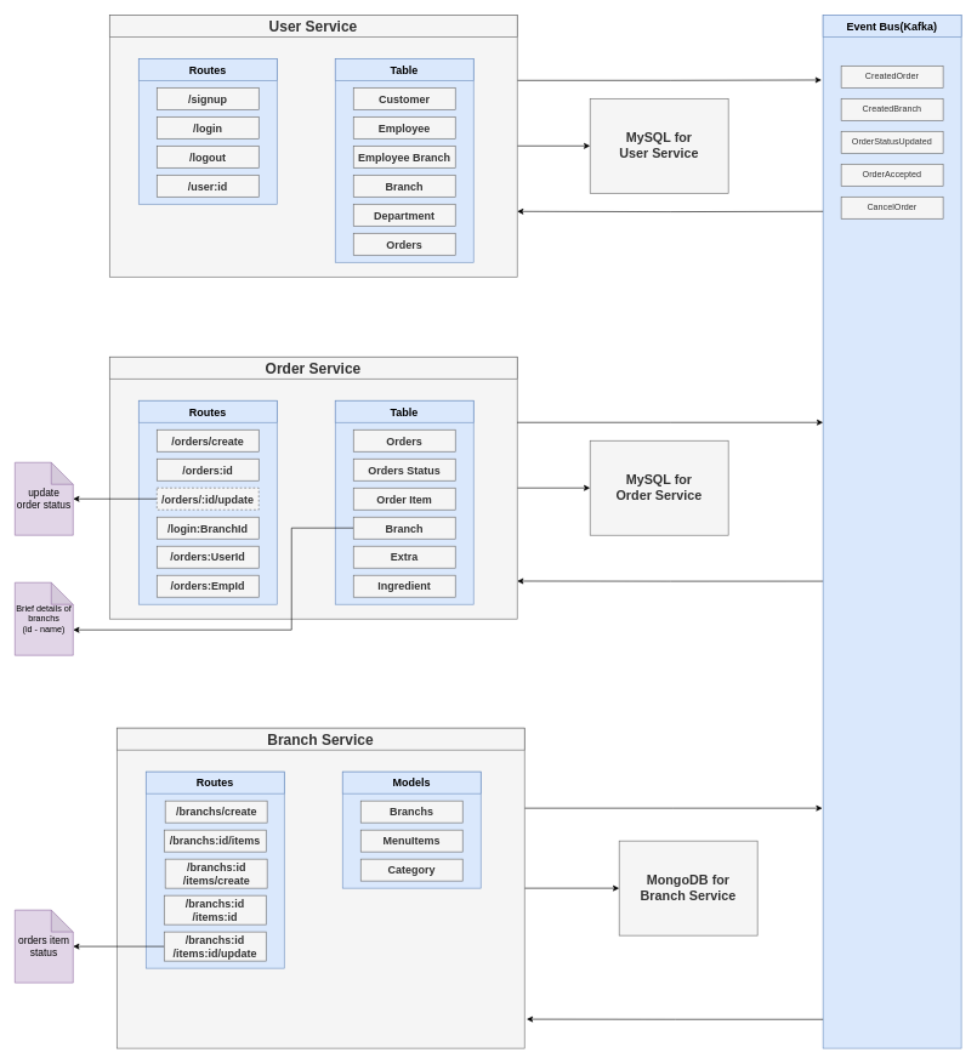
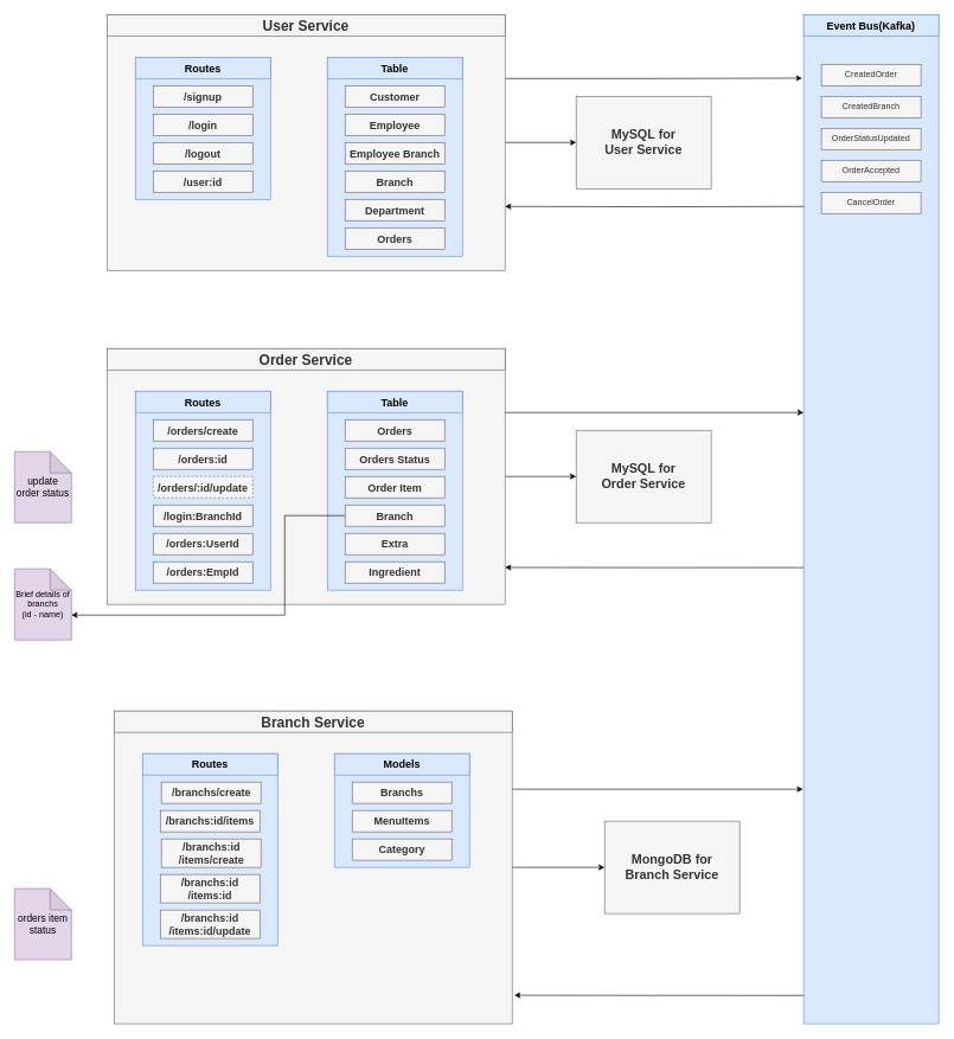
- <mxCell id="26" value="" style="edgeStyle=orthogonalEdgeStyle;rounded=0;orthogonalLoop=1;jettySize=auto;html=1;" parent="1" source="27" target="30" edge="1"><mxGeometry relative="1" as="geometry" /></mxCell>
- <mxCell id="43" style="edgeStyle=orthogonalEdgeStyle;rounded=0;orthogonalLoop=1;jettySize=auto;html=1;exitX=0;exitY=0.5;exitDx=0;exitDy=0;" parent="1" target="45" edge="1" source="61"><mxGeometry relative="1" as="geometry"><mxPoint x="226.5" y="1350" as="sourcePoint" /></mxGeometry></mxCell>
